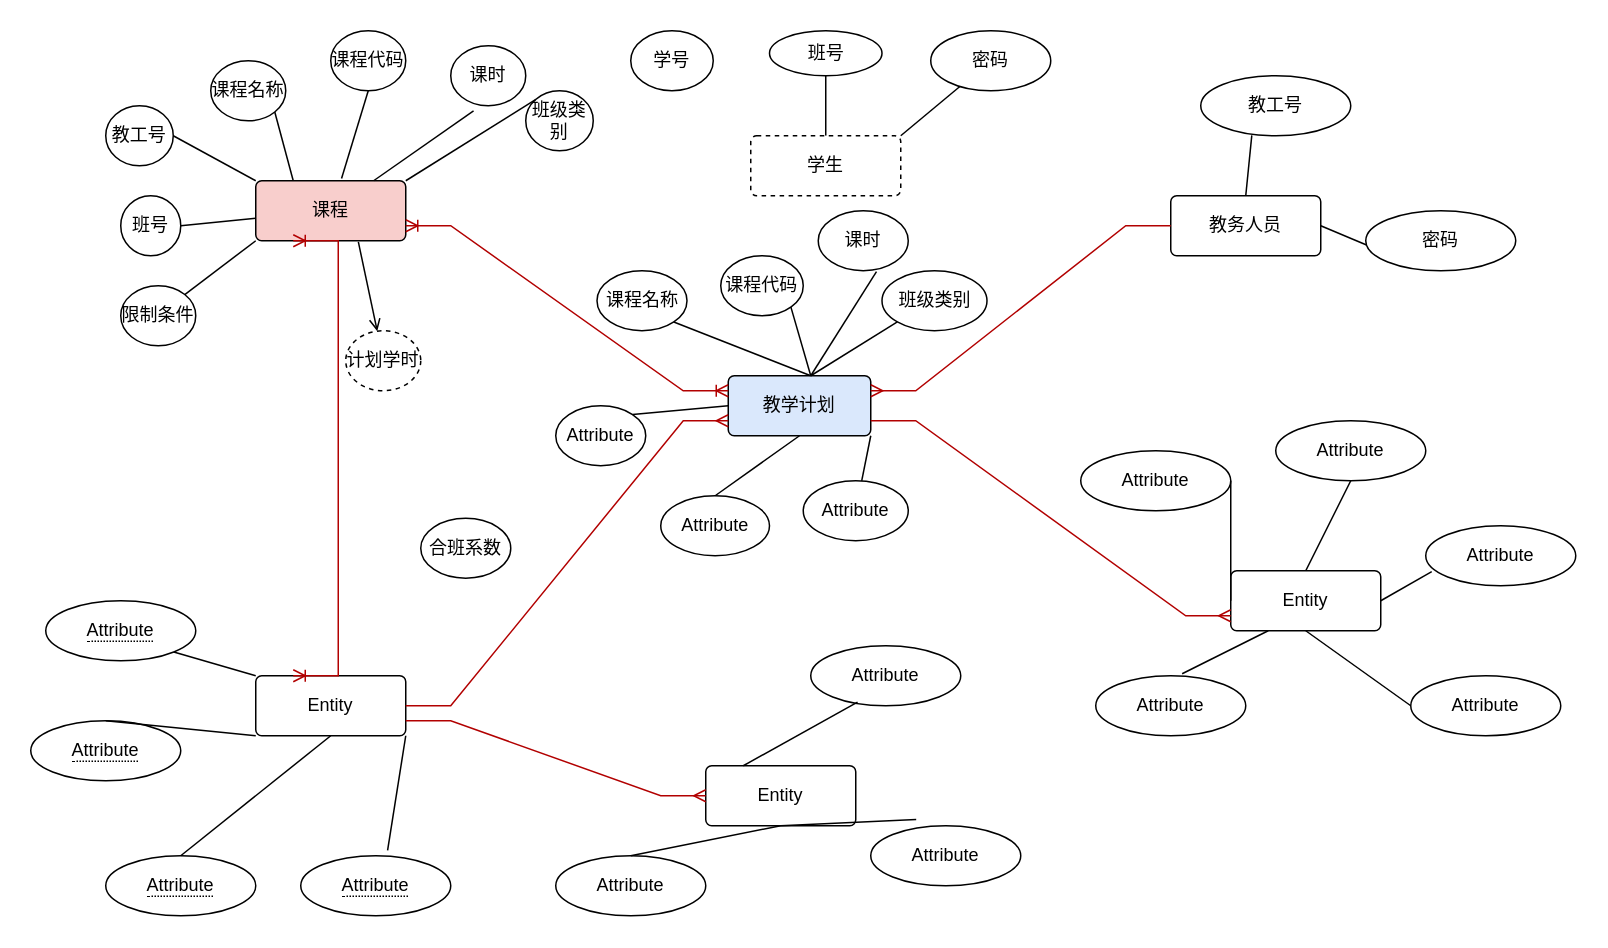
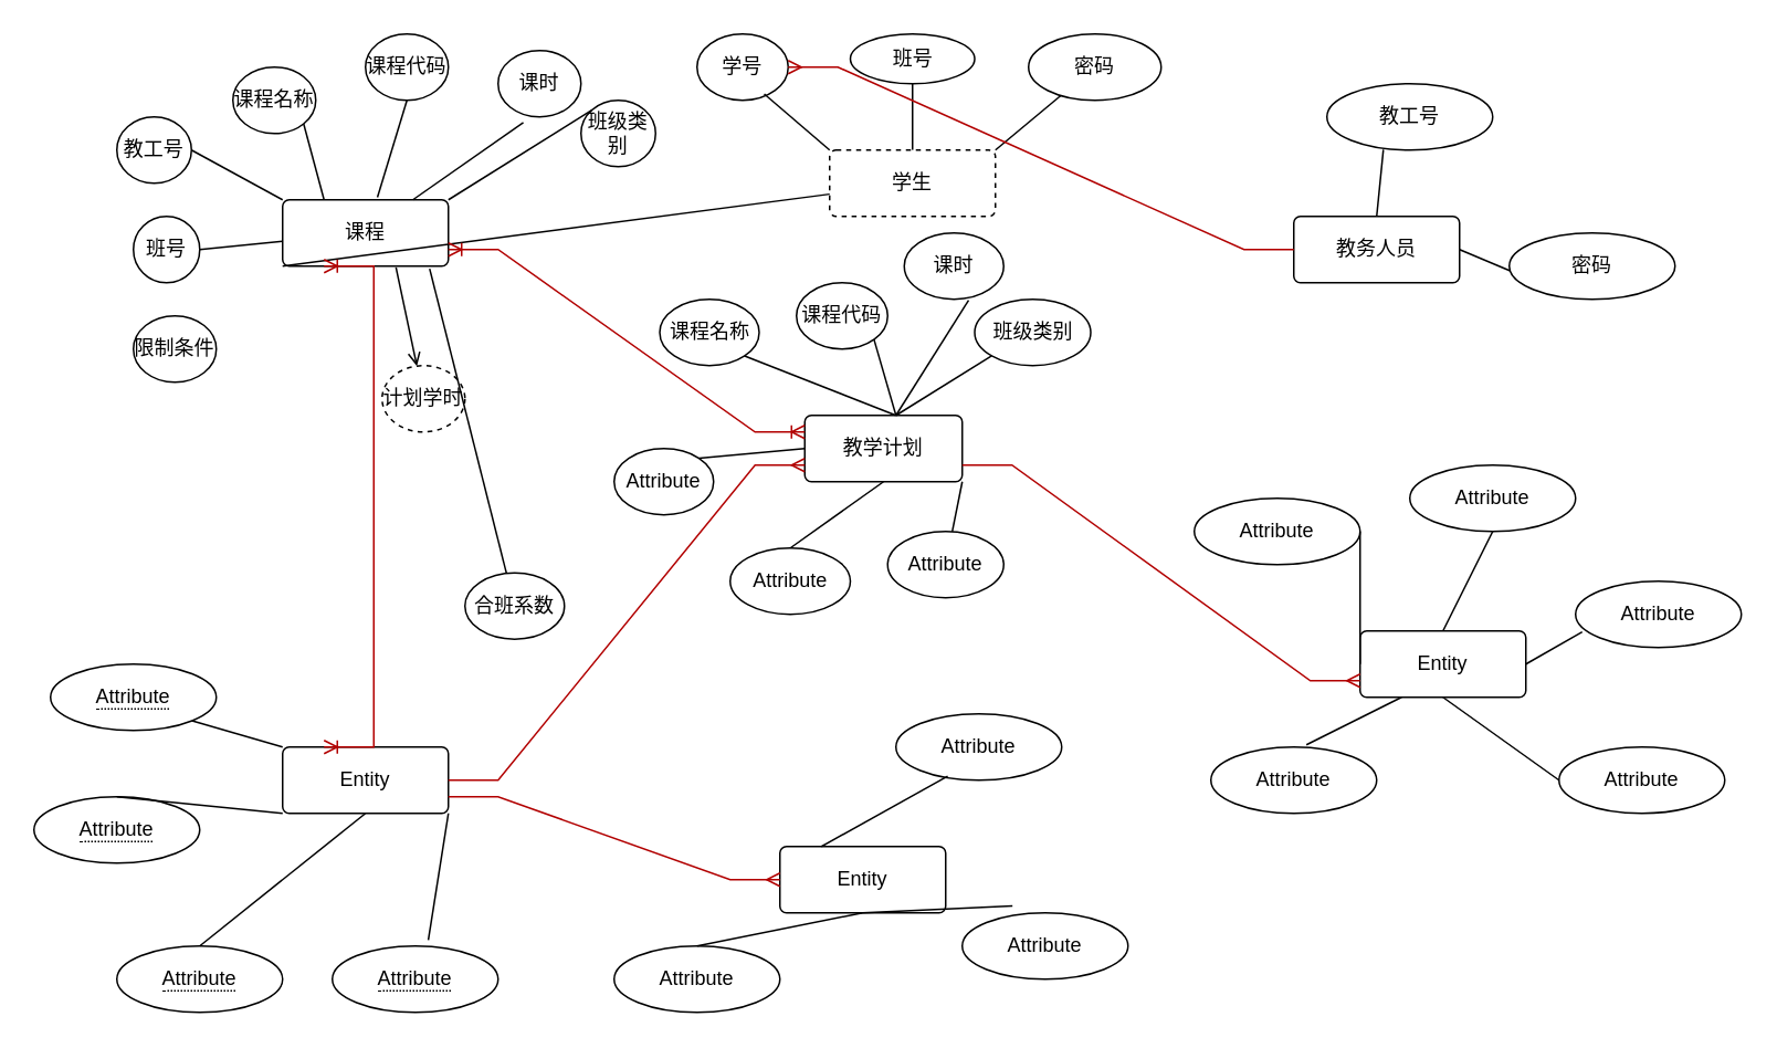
+ <mxCell id="11" value="" style="endArrow=none;html=1;rounded=0;exitX=0.737;exitY=0.904;exitDx=0;exitDy=0;exitPerimeter=0;entryX=0;entryY=0;entryDx=0;entryDy=0;" parent="1" source="2" target="13" edge="1"><mxGeometry relative="1" as="geometry"><mxPoint x="540" y="250" as="sourcePoint" /><mxPoint x="500" y="70" as="targetPoint" /></mxGeometry></mxCell>
- <mxCell id="5" value="课程" style="rounded=1;arcSize=10;whiteSpace=wrap;html=1;align=center;fillColor=#f8cecc;" parent="1" vertex="1"><mxGeometry x="170" y="120" width="100" height="40" as="geometry" /></mxCell>
+ <mxCell id="5" value="课程" style="rounded=1;arcSize=10;whiteSpace=wrap;html=1;align=center;" parent="1" vertex="1"><mxGeometry x="170" y="120" width="100" height="40" as="geometry" /></mxCell>
- <mxCell id="46" value="" style="endArrow=none;html=1;rounded=0;entryX=1;entryY=0;entryDx=0;entryDy=0;exitX=0;exitY=1;exitDx=0;exitDy=0;" parent="1" source="5" target="32" edge="1"><mxGeometry relative="1" as="geometry"><mxPoint x="540" y="250" as="sourcePoint" /><mxPoint x="700" y="250" as="targetPoint" /></mxGeometry></mxCell>
+ <mxCell id="46" value="" style="endArrow=none;html=1;rounded=0;exitX=0;exitY=1;exitDx=0;exitDy=0;" parent="1" source="5" target="13" edge="1"><mxGeometry relative="1" as="geometry"><mxPoint x="540" y="250" as="sourcePoint" /><mxPoint x="700" y="250" as="targetPoint" /></mxGeometry></mxCell>
- <mxCell id="78" value="" style="edgeStyle=entityRelationEdgeStyle;fontSize=12;html=1;endArrow=ERmany;rounded=0;exitX=0;exitY=0.5;exitDx=0;exitDy=0;entryX=1;entryY=0.25;entryDx=0;entryDy=0;fillColor=#e51400;strokeColor=#B20000;" parent="1" source="10" target="6" edge="1"><mxGeometry width="100" height="100" relative="1" as="geometry"><mxPoint x="470" y="280" as="sourcePoint" /><mxPoint x="580" y="240" as="targetPoint" /></mxGeometry></mxCell>
+ <mxCell id="78" value="" style="edgeStyle=entityRelationEdgeStyle;fontSize=12;html=1;endArrow=ERmany;rounded=0;exitX=0;exitY=0.5;exitDx=0;exitDy=0;fillColor=#e51400;strokeColor=#B20000;" parent="1" source="10" target="2" edge="1"><mxGeometry width="100" height="100" relative="1" as="geometry"><mxPoint x="470" y="280" as="sourcePoint" /><mxPoint x="580" y="240" as="targetPoint" /></mxGeometry></mxCell>
+ <mxCell id="39" value="" style="endArrow=none;html=1;rounded=0;entryX=0.887;entryY=1.04;entryDx=0;entryDy=0;entryPerimeter=0;" parent="1" source="30" target="5" edge="1"><mxGeometry relative="1" as="geometry"><mxPoint x="540" y="250" as="sourcePoint" /><mxPoint x="300" y="180" as="targetPoint" /></mxGeometry></mxCell>
- <mxCell id="6" value="教学计划" style="rounded=1;arcSize=10;whiteSpace=wrap;html=1;align=center;fillColor=#dae8fc;" parent="1" vertex="1"><mxGeometry x="485" y="250" width="95" height="40" as="geometry" /></mxCell>
+ <mxCell id="6" value="教学计划" style="rounded=1;arcSize=10;whiteSpace=wrap;html=1;align=center;" parent="1" vertex="1"><mxGeometry x="485" y="250" width="95" height="40" as="geometry" /></mxCell>
